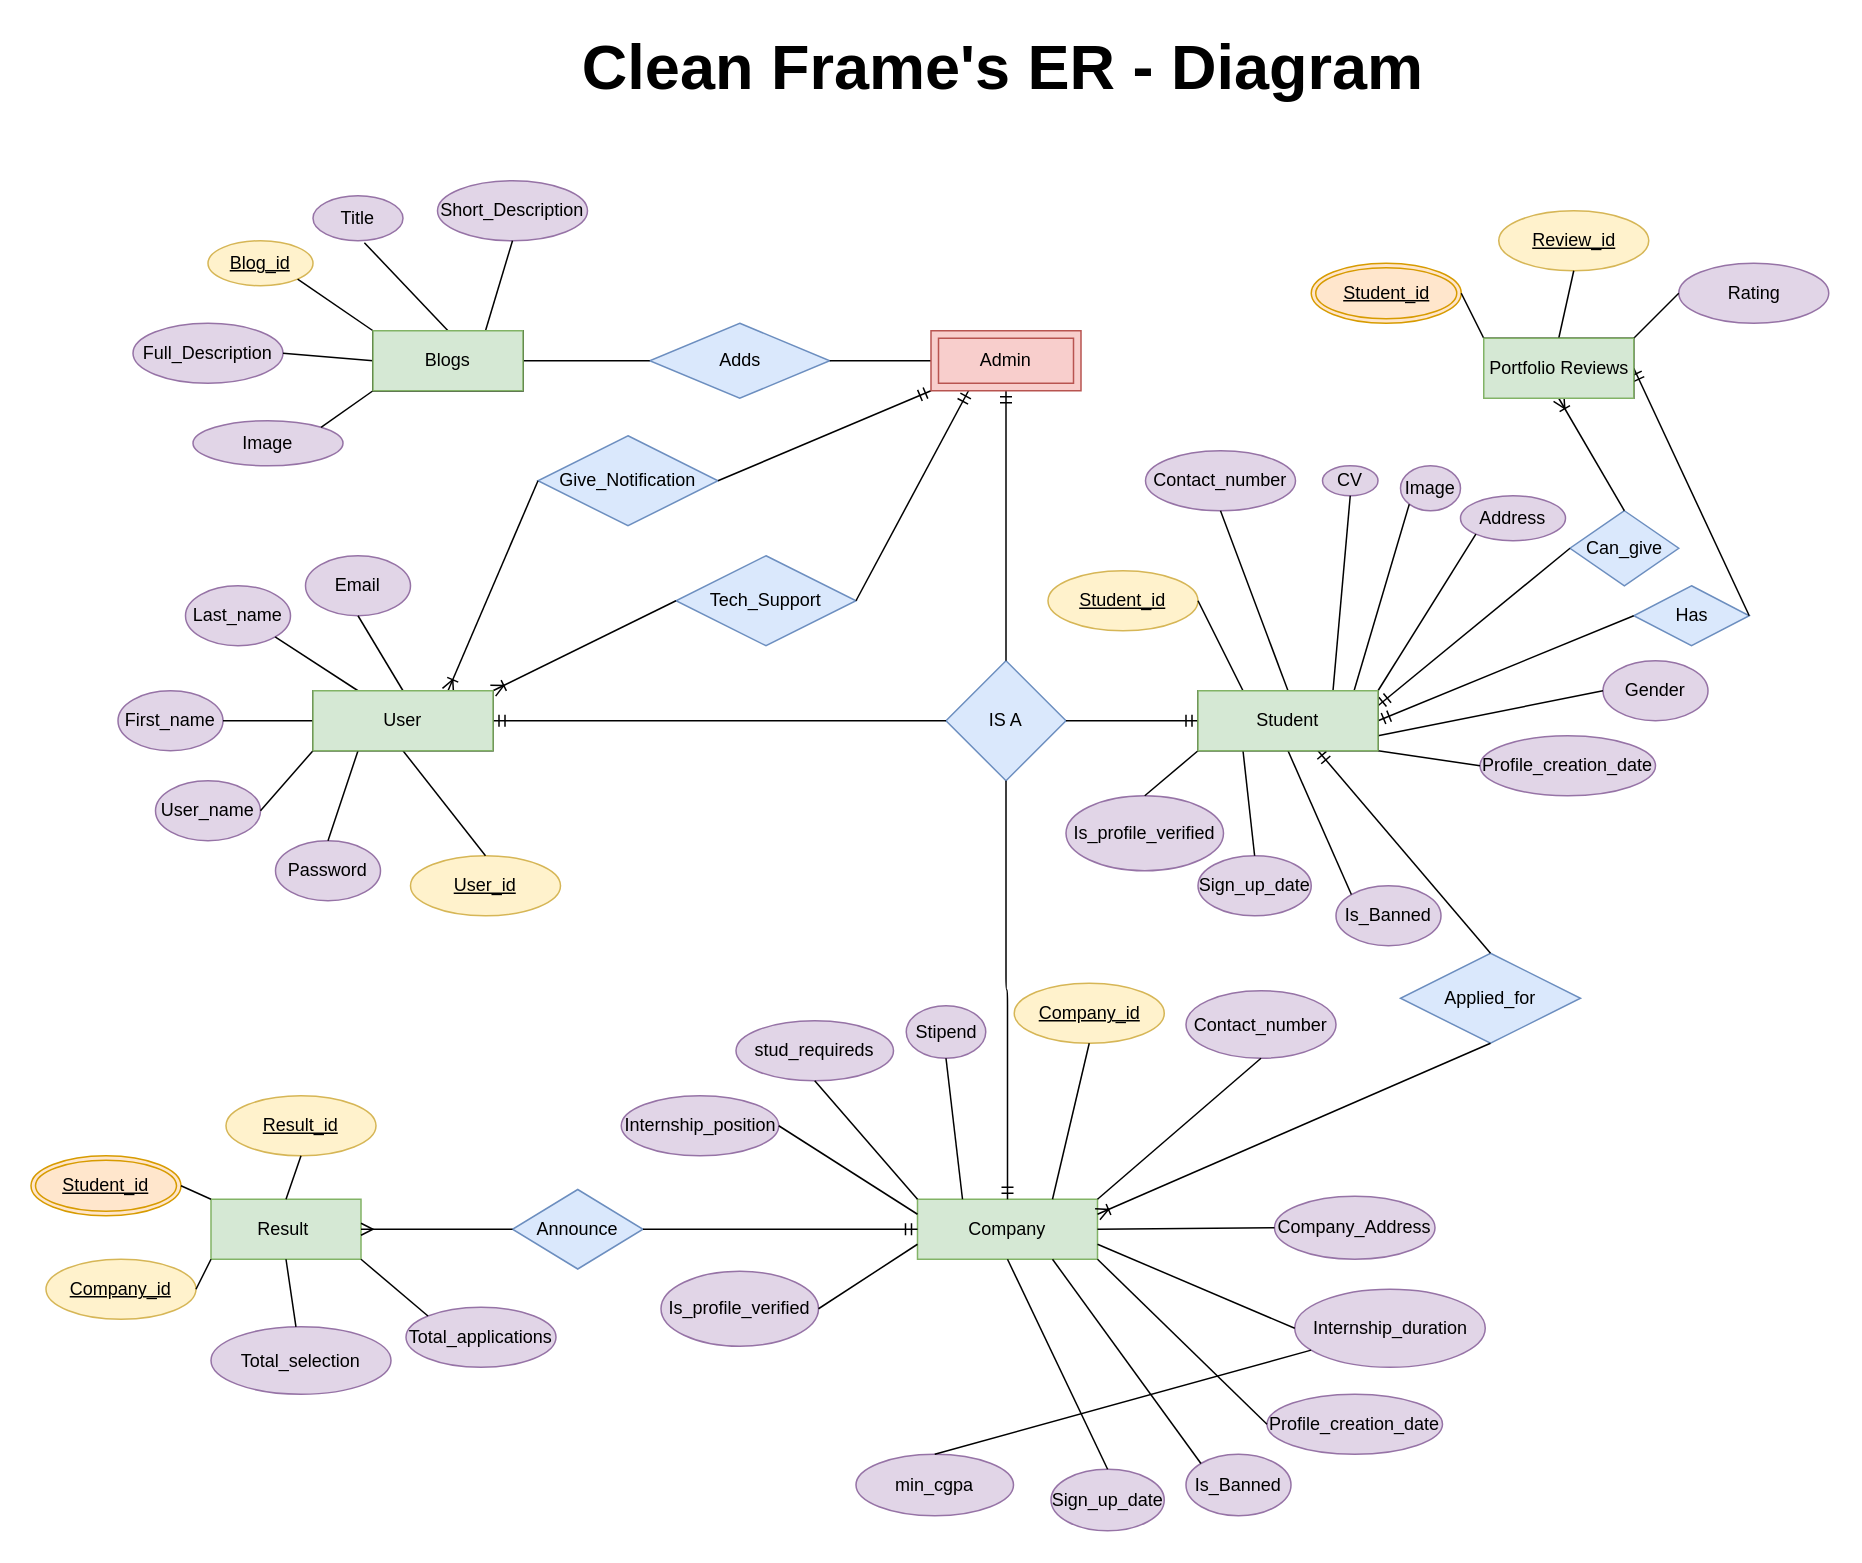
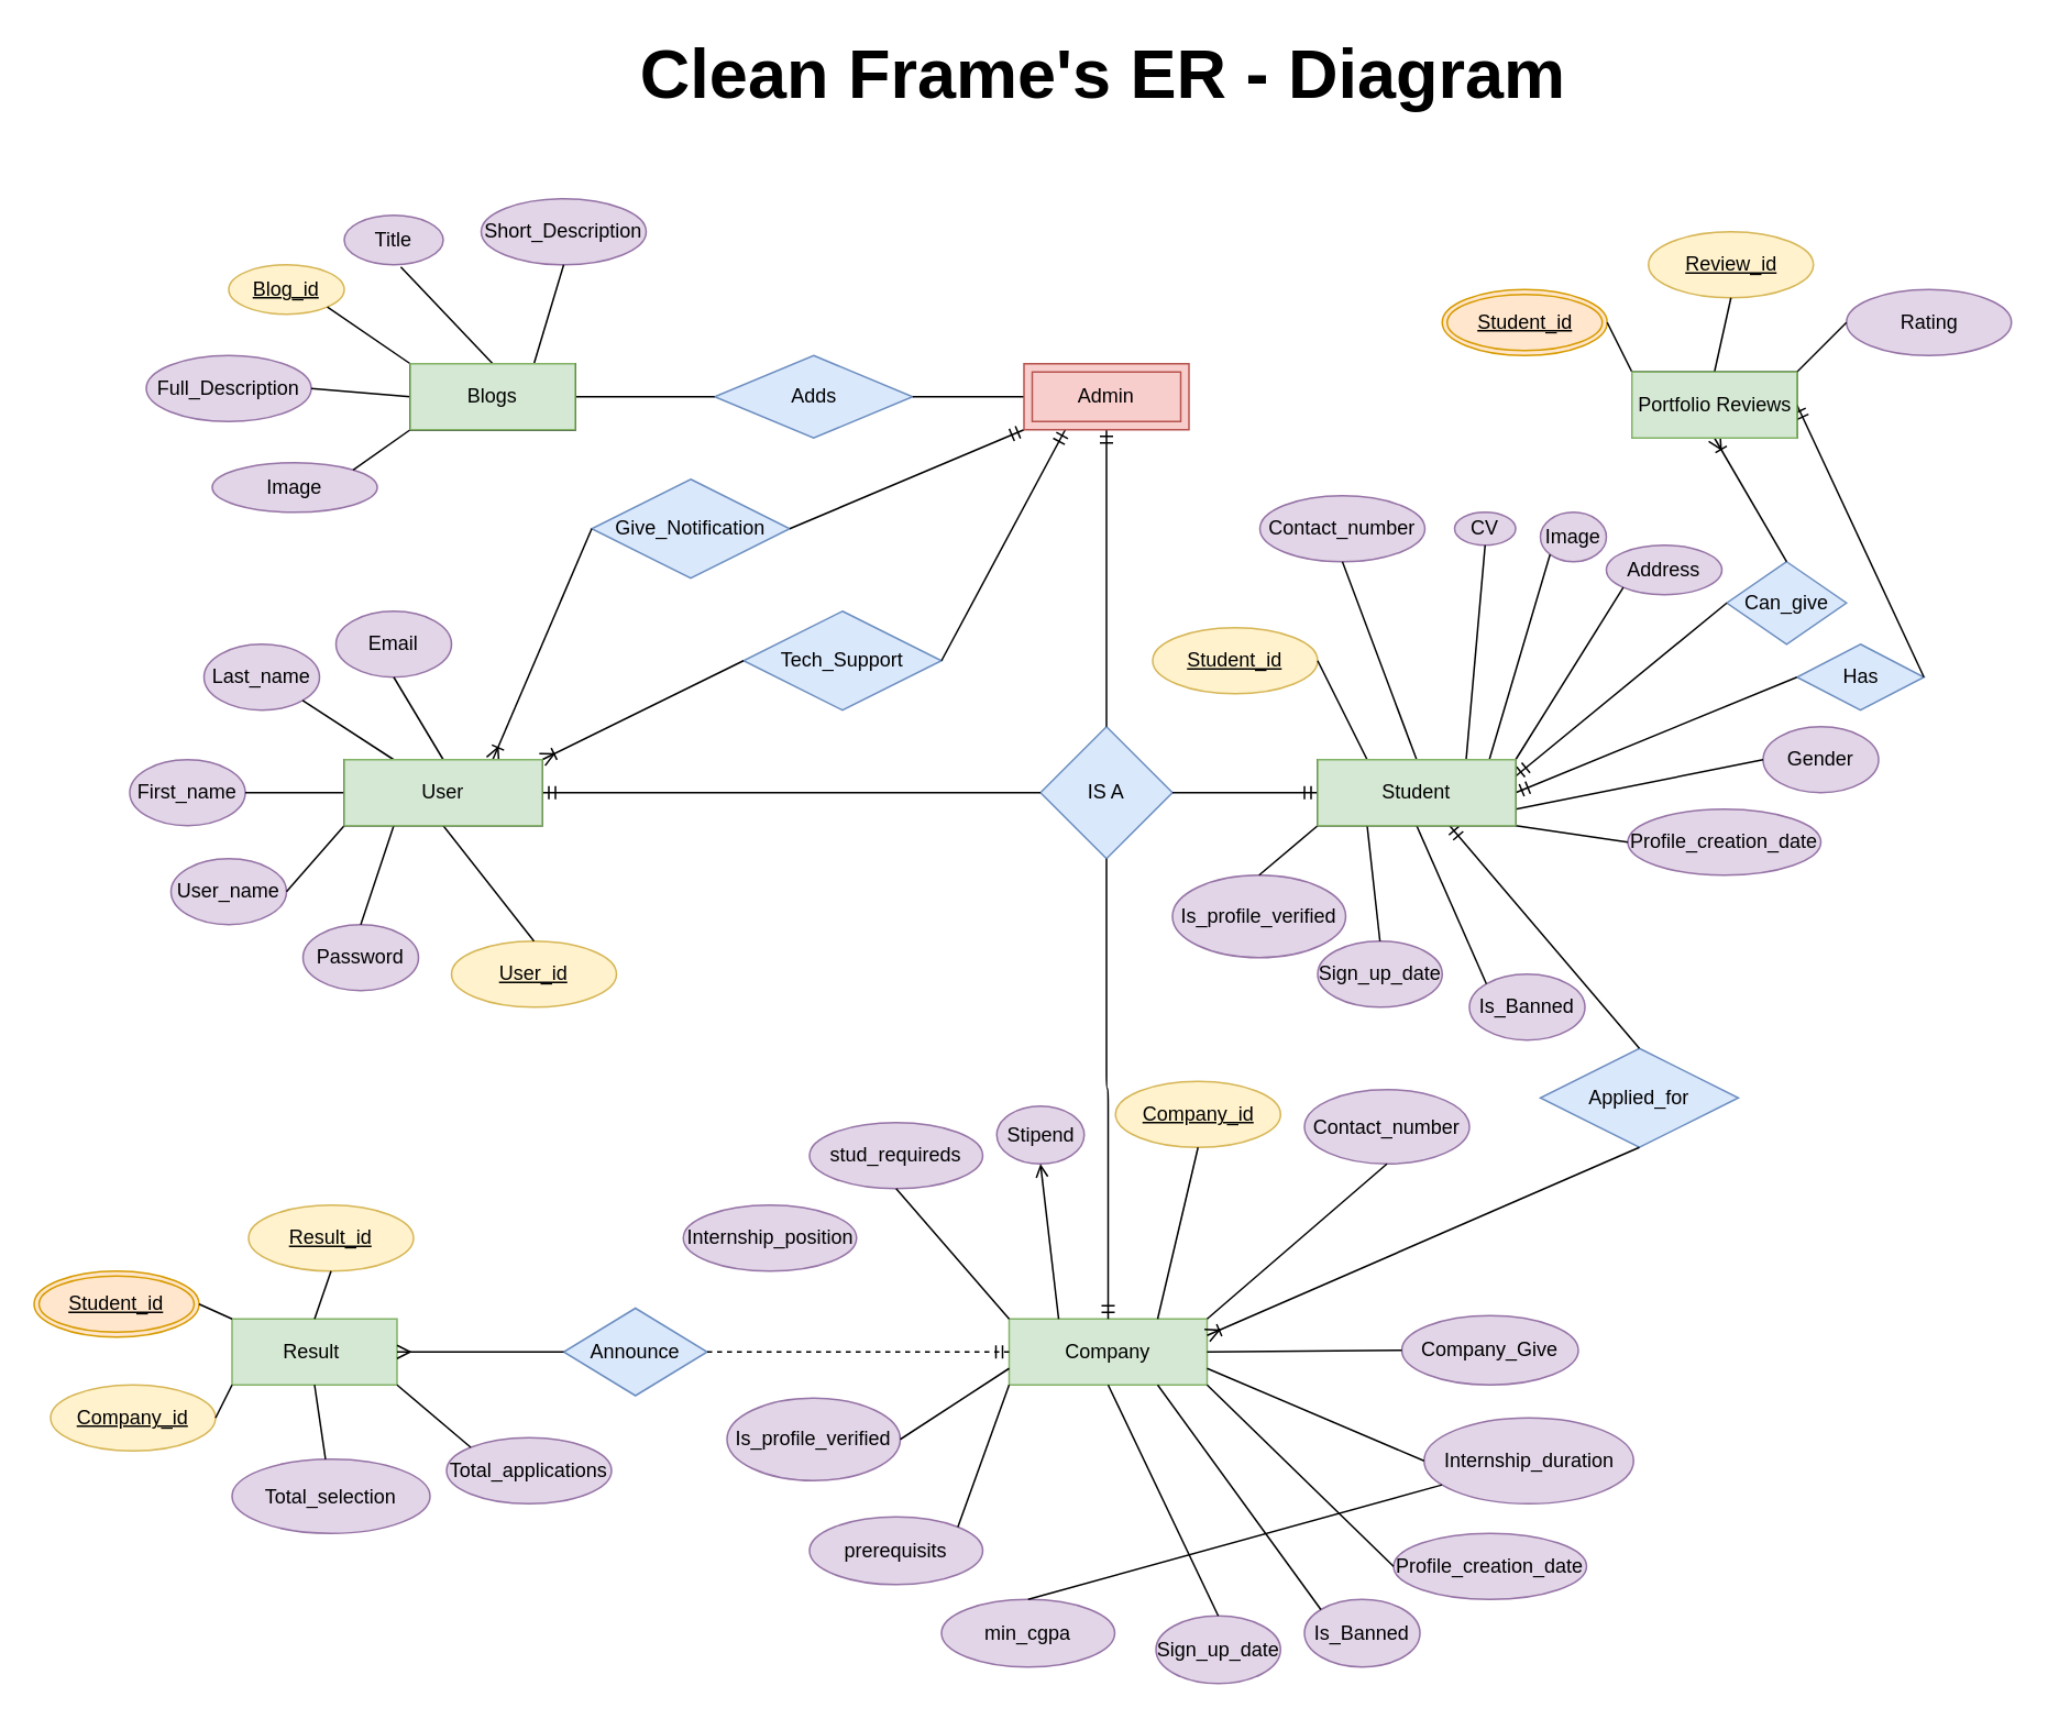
- <mxCell id="56" value="" style="endArrow=none;html=1;entryX=0.5;entryY=1;entryDx=0;entryDy=0;exitX=0.25;exitY=0;exitDx=0;exitDy=0;" parent="1" source="21" target="23" edge="1"><mxGeometry width="50" height="50" relative="1" as="geometry"><mxPoint x="780" y="829" as="sourcePoint" /><mxPoint x="810" y="799" as="targetPoint" /></mxGeometry></mxCell>
+ <mxCell id="56" value="" style="endArrow=open;html=1;entryX=0.5;entryY=1;entryDx=0;entryDy=0;exitX=0.25;exitY=0;exitDx=0;exitDy=0;" parent="1" source="21" target="23" edge="1"><mxGeometry width="50" height="50" relative="1" as="geometry"><mxPoint x="780" y="829" as="sourcePoint" /><mxPoint x="810" y="799" as="targetPoint" /></mxGeometry></mxCell>
- <mxCell id="65" value="" style="endArrow=none;html=1;exitX=1;exitY=0.5;exitDx=0;exitDy=0;entryX=0;entryY=0.25;entryDx=0;entryDy=0;" parent="1" source="31" target="21" edge="1"><mxGeometry width="50" height="50" relative="1" as="geometry"><mxPoint x="870" y="919" as="sourcePoint" /><mxPoint x="900" y="889" as="targetPoint" /></mxGeometry></mxCell>
- <mxCell id="24" value="Company_Address" style="ellipse;whiteSpace=wrap;html=1;fillColor=#e1d5e7;strokeColor=#9673a6;" parent="1" vertex="1"><mxGeometry x="849" y="797" width="107" height="42" as="geometry" /></mxCell>
+ <mxCell id="24" value="Company_Give" style="ellipse;whiteSpace=wrap;html=1;fillColor=#e1d5e7;strokeColor=#9673a6;" parent="1" vertex="1"><mxGeometry x="849" y="797" width="107" height="42" as="geometry" /></mxCell>
- <mxCell id="100" value="" style="edgeStyle=entityRelationEdgeStyle;fontSize=12;html=1;endArrow=ERmandOne;entryX=0;entryY=0.5;entryDx=0;entryDy=0;exitX=1;exitY=0.5;exitDx=0;exitDy=0;" parent="1" source="99" target="21" edge="1"><mxGeometry width="100" height="100" relative="1" as="geometry"><mxPoint x="148" y="780" as="sourcePoint" /><mxPoint x="248" y="680" as="targetPoint" /></mxGeometry></mxCell>
+ <mxCell id="100" value="" style="edgeStyle=entityRelationEdgeStyle;fontSize=12;html=1;endArrow=ERmandOne;entryX=0;entryY=0.5;entryDx=0;entryDy=0;exitX=1;exitY=0.5;exitDx=0;exitDy=0;dashed=1;" parent="1" source="99" target="21" edge="1"><mxGeometry width="100" height="100" relative="1" as="geometry"><mxPoint x="148" y="780" as="sourcePoint" /><mxPoint x="248" y="680" as="targetPoint" /></mxGeometry></mxCell>
+ <mxCell id="63" value="" style="endArrow=none;html=1;entryX=0;entryY=1;entryDx=0;entryDy=0;exitX=1;exitY=0;exitDx=0;exitDy=0;" parent="1" source="34" target="21" edge="1"><mxGeometry width="50" height="50" relative="1" as="geometry"><mxPoint x="850" y="899" as="sourcePoint" /><mxPoint x="880" y="869" as="targetPoint" /></mxGeometry></mxCell>
+ <mxCell id="34" value="prerequisits" style="ellipse;whiteSpace=wrap;html=1;fillColor=#e1d5e7;strokeColor=#9673a6;" parent="1" vertex="1"><mxGeometry x="490" y="919" width="105" height="41" as="geometry" /></mxCell>
